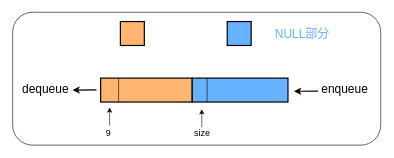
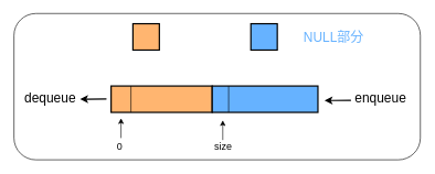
- <mxCell id="9" value="&lt;font style=&quot;font-size: 15px&quot;&gt;9&lt;/font&gt;" style="text;html=1;strokeColor=none;fillColor=none;align=center;verticalAlign=middle;whiteSpace=wrap;rounded=0;" vertex="1" parent="1"><mxGeometry x="160" y="212" width="40" height="20" as="geometry" /></mxCell>
+ <mxCell id="9" value="&lt;font style=&quot;font-size: 15px&quot;&gt;0&lt;/font&gt;" style="text;html=1;strokeColor=none;fillColor=none;align=center;verticalAlign=middle;whiteSpace=wrap;rounded=0;" vertex="1" parent="1"><mxGeometry x="160" y="212" width="40" height="20" as="geometry" /></mxCell>
